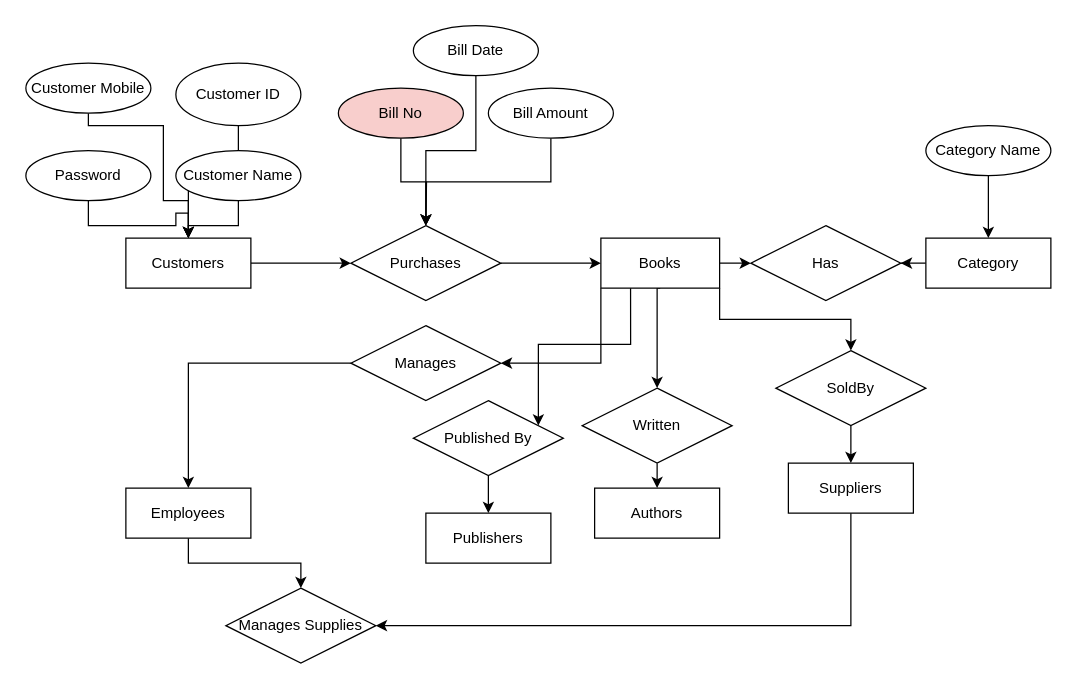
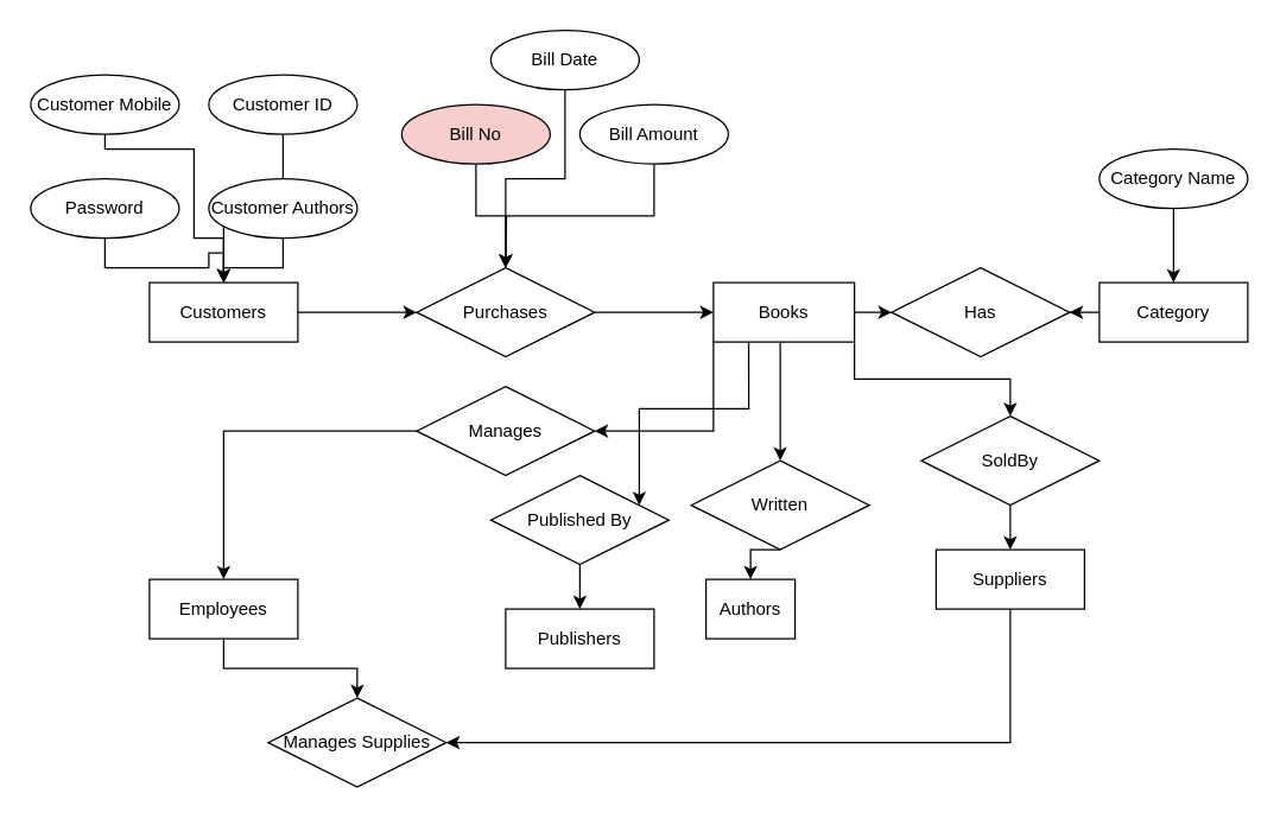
- <mxCell id="28" value="Customer ID" style="ellipse;whiteSpace=wrap;html=1;align=center;" vertex="1" parent="1"><mxGeometry x="140" y="50" width="100" height="50" as="geometry" /></mxCell>
+ <mxCell id="28" value="Customer ID" style="ellipse;whiteSpace=wrap;html=1;align=center;" vertex="1" parent="1"><mxGeometry x="140" y="50" width="100" height="40" as="geometry" /></mxCell>
- <mxCell id="30" value="Customer Name" style="ellipse;whiteSpace=wrap;html=1;align=center;" vertex="1" parent="1"><mxGeometry x="140" y="120" width="100" height="40" as="geometry" /></mxCell>
+ <mxCell id="30" value="Customer Authors" style="ellipse;whiteSpace=wrap;html=1;align=center;" vertex="1" parent="1"><mxGeometry x="140" y="120" width="100" height="40" as="geometry" /></mxCell>
- <mxCell id="14" value="Authors" style="whiteSpace=wrap;html=1;align=center;" vertex="1" parent="1"><mxGeometry x="475" y="390" width="100" height="40" as="geometry" /></mxCell>
+ <mxCell id="14" value="Authors" style="whiteSpace=wrap;html=1;align=center;" vertex="1" parent="1"><mxGeometry x="475" y="390" width="60" height="40" as="geometry" /></mxCell>
